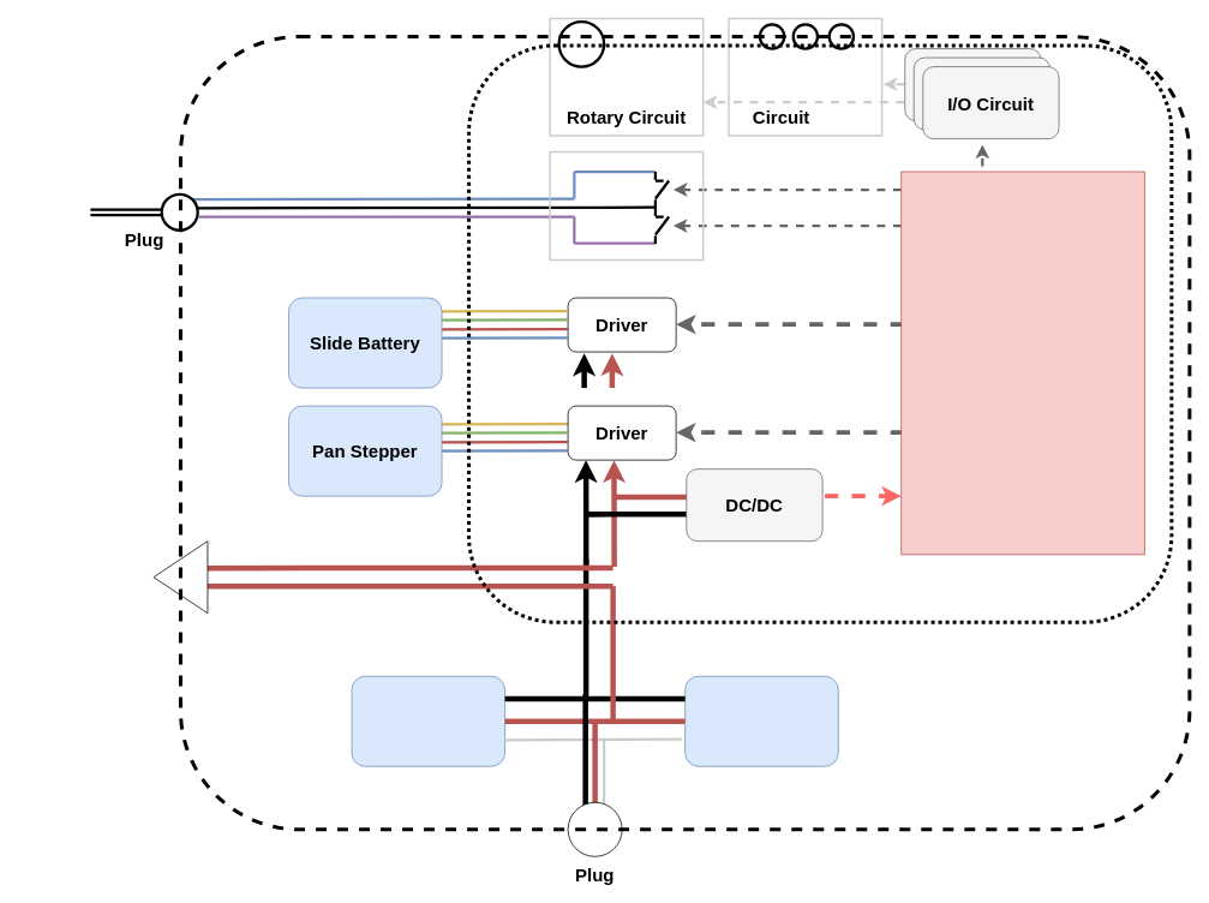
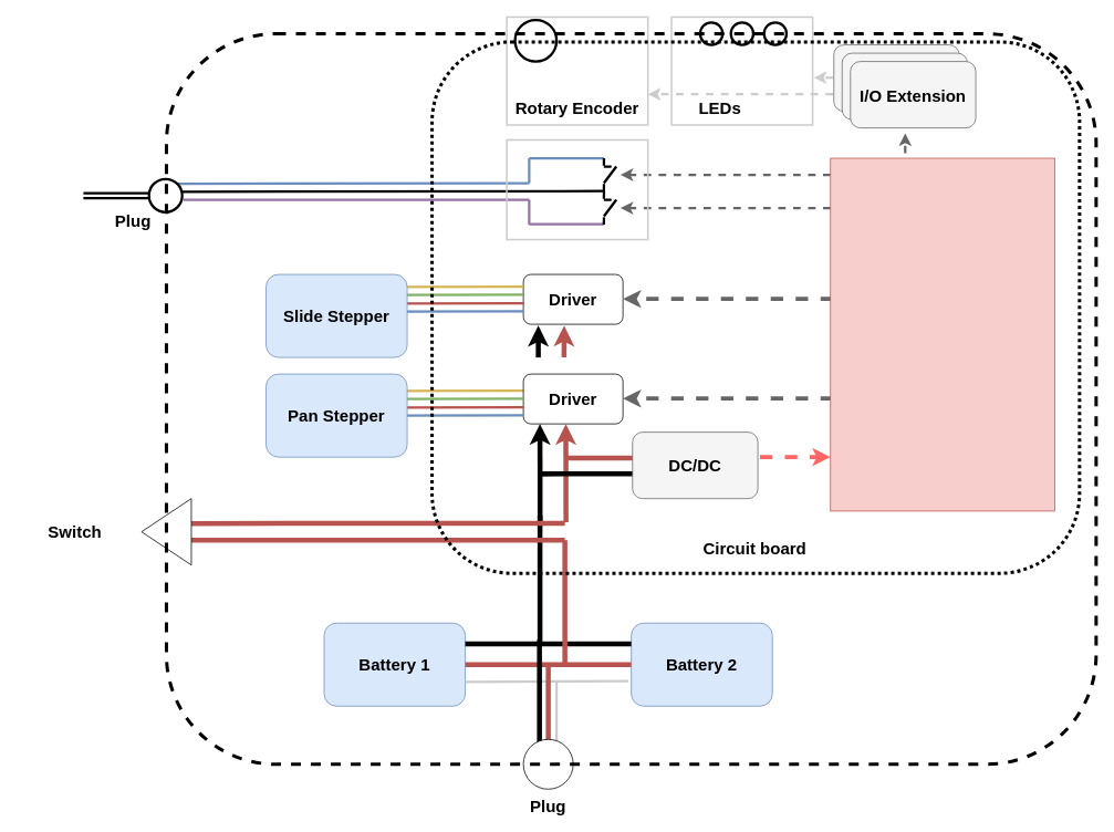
- <mxCell id="80" value="&lt;b&gt;&lt;font style=&quot;font-size: 20px&quot;&gt;I/O Circuit&lt;/font&gt;&lt;/b&gt;" style="text;html=1;strokeColor=none;fillColor=none;align=center;verticalAlign=middle;whiteSpace=wrap;rounded=0;direction=east;" vertex="1" parent="1"><mxGeometry x="1027" y="103.5" width="145" height="20" as="geometry" /></mxCell>
+ <mxCell id="80" value="&lt;b&gt;&lt;font style=&quot;font-size: 20px&quot;&gt;I/O Extension&lt;/font&gt;&lt;/b&gt;" style="text;html=1;strokeColor=none;fillColor=none;align=center;verticalAlign=middle;whiteSpace=wrap;rounded=0;direction=east;" vertex="1" parent="1"><mxGeometry x="1027" y="103.5" width="145" height="20" as="geometry" /></mxCell>
- <mxCell id="2" value="&lt;b&gt;&lt;font style=&quot;font-size: 20px&quot;&gt;Rotary Circuit&lt;/font&gt;&lt;/b&gt;" style="text;html=1;strokeColor=none;fillColor=none;align=center;verticalAlign=middle;whiteSpace=wrap;rounded=0;" vertex="1" parent="1"><mxGeometry x="610" y="119" width="170" height="20" as="geometry" /></mxCell>
+ <mxCell id="2" value="&lt;b&gt;&lt;font style=&quot;font-size: 20px&quot;&gt;Rotary Encoder&lt;/font&gt;&lt;/b&gt;" style="text;html=1;strokeColor=none;fillColor=none;align=center;verticalAlign=middle;whiteSpace=wrap;rounded=0;" vertex="1" parent="1"><mxGeometry x="610" y="119" width="170" height="20" as="geometry" /></mxCell>
- <mxCell id="9" value="&lt;b&gt;&lt;font style=&quot;font-size: 20px&quot;&gt;Circuit&lt;/font&gt;&lt;/b&gt;" style="text;html=1;strokeColor=none;fillColor=none;align=center;verticalAlign=middle;whiteSpace=wrap;rounded=0;" vertex="1" parent="1"><mxGeometry x="797" y="119" width="140" height="20" as="geometry" /></mxCell>
+ <mxCell id="9" value="&lt;b&gt;&lt;font style=&quot;font-size: 20px&quot;&gt;LEDs&lt;/font&gt;&lt;/b&gt;" style="text;html=1;strokeColor=none;fillColor=none;align=center;verticalAlign=middle;whiteSpace=wrap;rounded=0;" vertex="1" parent="1"><mxGeometry x="797" y="119" width="140" height="20" as="geometry" /></mxCell>
- <mxCell id="47" value="&lt;b&gt;&lt;font style=&quot;font-size: 20px&quot;&gt;Slide Battery&lt;/font&gt;&lt;/b&gt;" style="text;html=1;strokeColor=none;fillColor=none;align=center;verticalAlign=middle;whiteSpace=wrap;rounded=0;" vertex="1" parent="1"><mxGeometry x="335" y="370" width="140" height="20" as="geometry" /></mxCell>
+ <mxCell id="47" value="&lt;b&gt;&lt;font style=&quot;font-size: 20px&quot;&gt;Slide Stepper&lt;/font&gt;&lt;/b&gt;" style="text;html=1;strokeColor=none;fillColor=none;align=center;verticalAlign=middle;whiteSpace=wrap;rounded=0;" vertex="1" parent="1"><mxGeometry x="335" y="370" width="140" height="20" as="geometry" /></mxCell>
+ <mxCell id="64" value="&lt;b&gt;&lt;font style=&quot;font-size: 20px&quot;&gt;Switch&lt;/font&gt;&lt;/b&gt;" style="text;html=1;strokeColor=none;fillColor=none;align=center;verticalAlign=middle;whiteSpace=wrap;rounded=0;direction=east;" vertex="1" parent="1"><mxGeometry x="20" y="630" width="140" height="20" as="geometry" /></mxCell>
+ <mxCell id="87" value="&lt;b&gt;&lt;font style=&quot;font-size: 20px&quot;&gt;Circuit board&lt;/font&gt;&lt;/b&gt;" style="text;html=1;strokeColor=none;fillColor=none;align=center;verticalAlign=middle;whiteSpace=wrap;rounded=0;direction=east;" vertex="1" parent="1"><mxGeometry x="838.5" y="650" width="140" height="20" as="geometry" /></mxCell>
+ <mxCell id="55" value="&lt;b&gt;&lt;font style=&quot;font-size: 20px&quot;&gt;Battery 1&lt;/font&gt;&lt;/b&gt;" style="text;html=1;strokeColor=none;fillColor=none;align=center;verticalAlign=middle;whiteSpace=wrap;rounded=0;direction=east;" vertex="1" parent="1"><mxGeometry x="405" y="790" width="140" height="20" as="geometry" /></mxCell>
+ <mxCell id="54" value="&lt;b&gt;&lt;font style=&quot;font-size: 20px&quot;&gt;Battery 2&lt;/font&gt;&lt;/b&gt;" style="text;html=1;strokeColor=none;fillColor=none;align=center;verticalAlign=middle;whiteSpace=wrap;rounded=0;direction=east;" vertex="1" parent="1"><mxGeometry x="775" y="790" width="140" height="20" as="geometry" /></mxCell>
